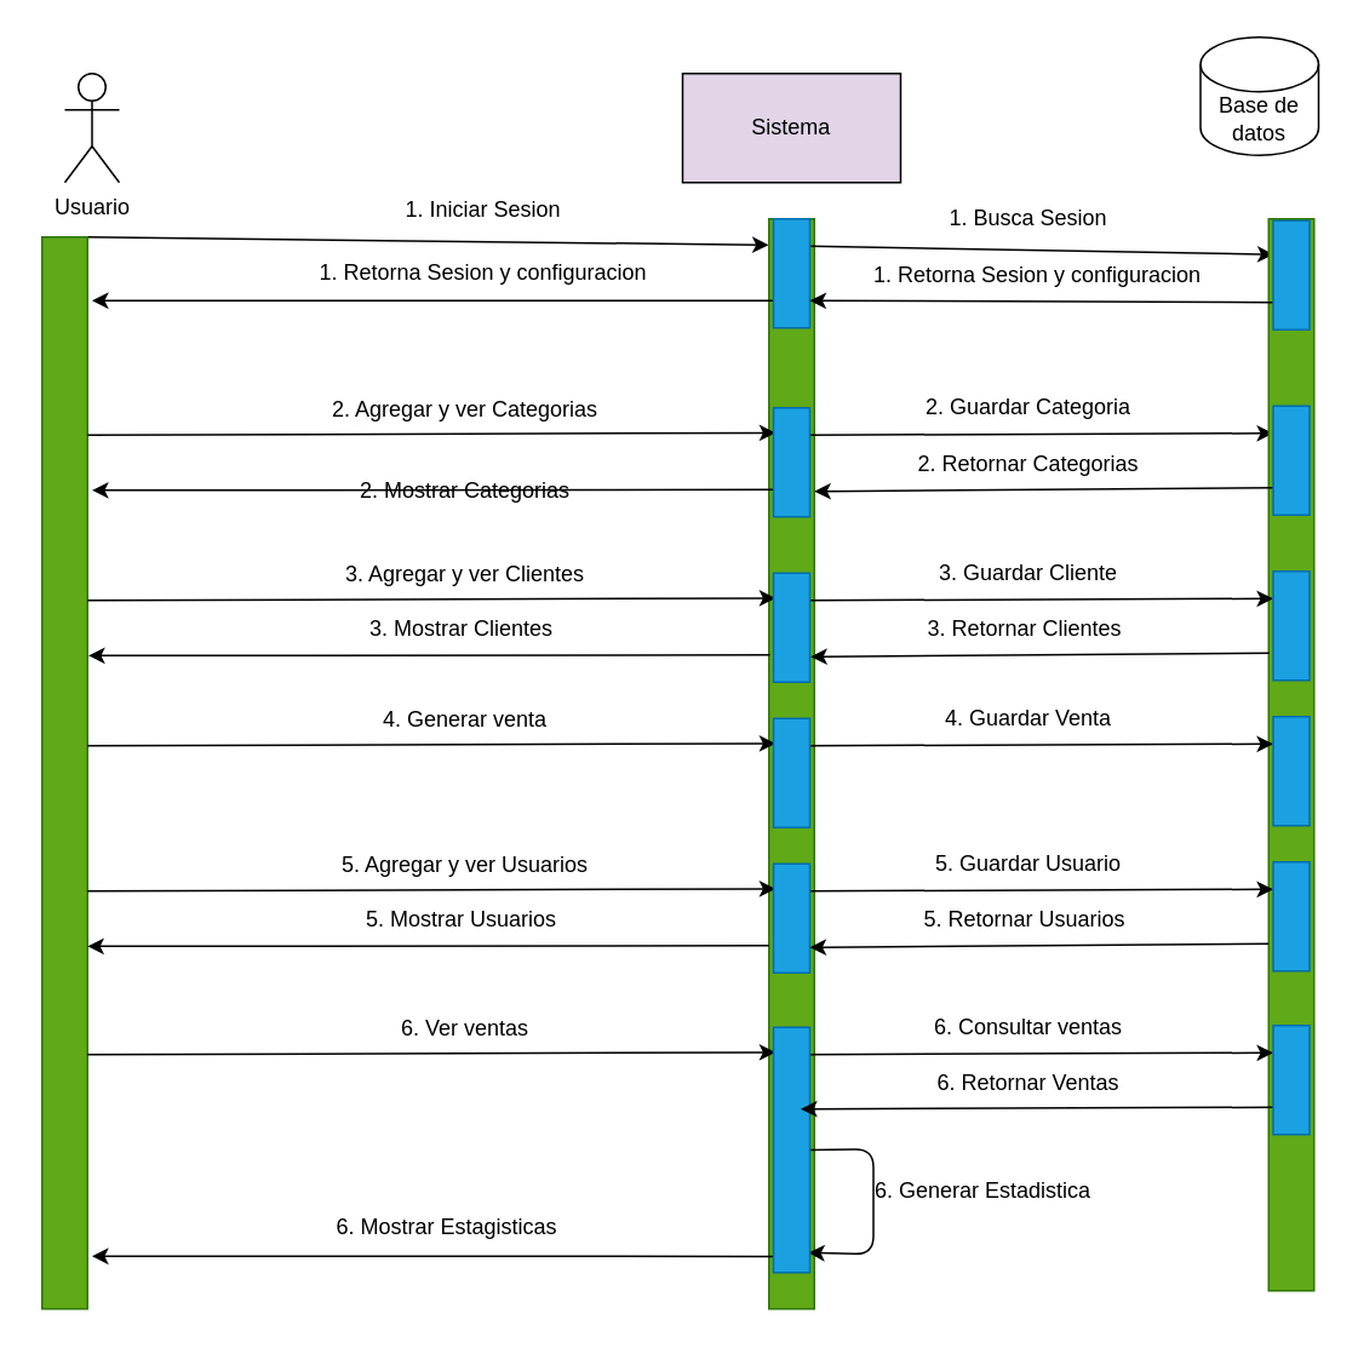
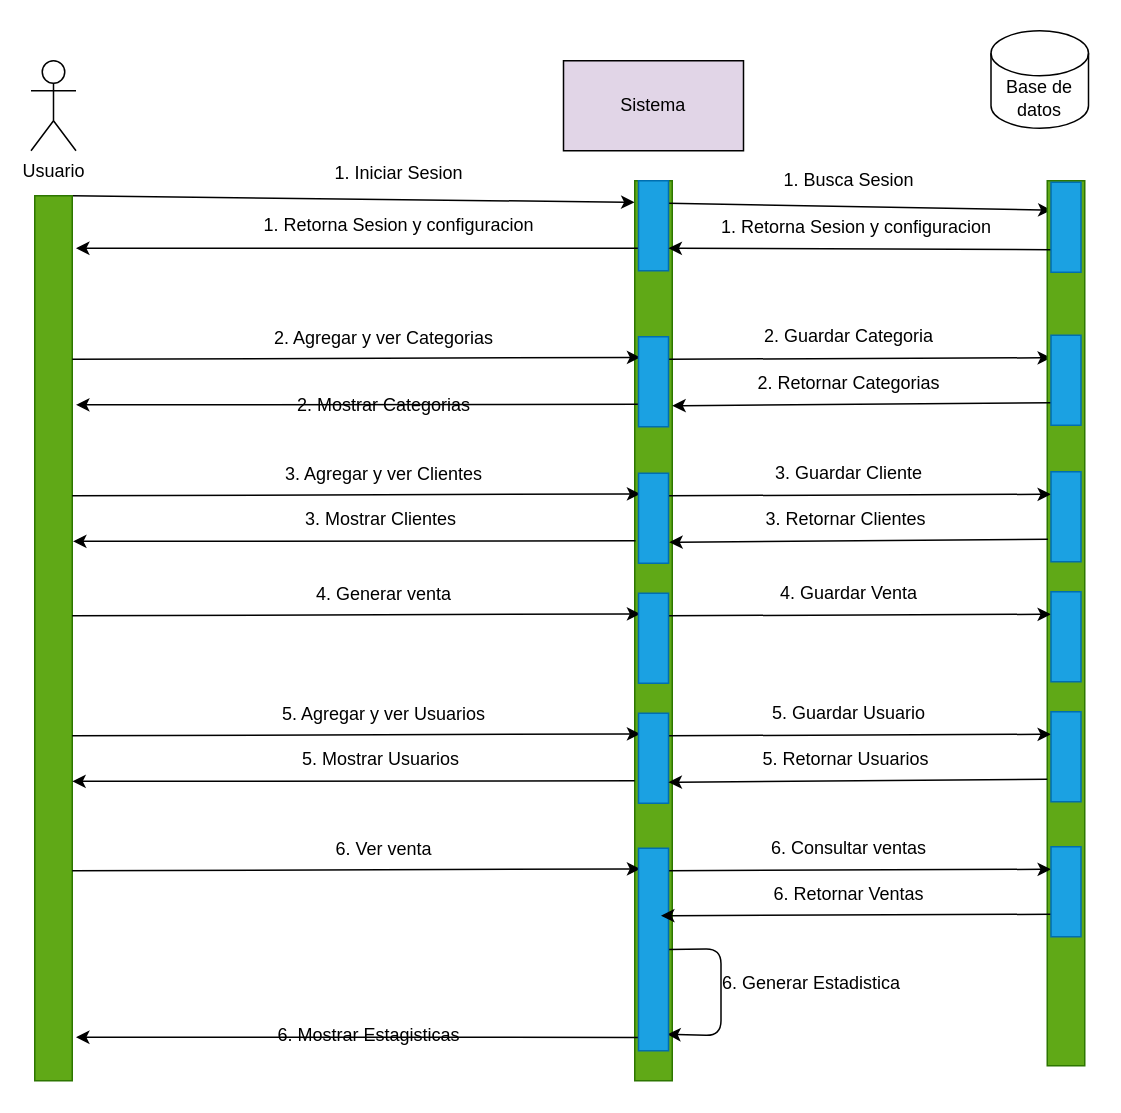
- <mxCell id="2" value="Usuario" style="shape=umlActor;verticalLabelPosition=bottom;verticalAlign=top;html=1;outlineConnect=0;" vertex="1" parent="1"><mxGeometry x="35" y="40" width="30" height="60" as="geometry" /></mxCell>
+ <mxCell id="2" value="Usuario" style="shape=umlActor;verticalLabelPosition=bottom;verticalAlign=top;html=1;outlineConnect=0;" vertex="1" parent="1"><mxGeometry x="20" y="40" width="30" height="60" as="geometry" /></mxCell>
- <mxCell id="45" value="6. Ver ventas" style="text;html=1;align=center;verticalAlign=middle;resizable=0;points=[];autosize=1;strokeColor=none;fillColor=none;" vertex="1" parent="1"><mxGeometry x="210" y="551" width="90" height="30" as="geometry" /></mxCell>
+ <mxCell id="45" value="6. Ver venta" style="text;html=1;align=center;verticalAlign=middle;resizable=0;points=[];autosize=1;strokeColor=none;fillColor=none;" vertex="1" parent="1"><mxGeometry x="210" y="551" width="90" height="30" as="geometry" /></mxCell>
- <mxCell id="55" value="6. Mostrar Estagisticas" style="text;html=1;align=center;verticalAlign=middle;resizable=0;points=[];autosize=1;strokeColor=none;fillColor=none;" vertex="1" parent="1"><mxGeometry x="175" y="660" width="140" height="30" as="geometry" /></mxCell>
+ <mxCell id="55" value="6. Mostrar Estagisticas" style="text;html=1;align=center;verticalAlign=middle;resizable=0;points=[];autosize=1;strokeColor=none;fillColor=none;" vertex="1" parent="1"><mxGeometry x="175" y="675" width="140" height="30" as="geometry" /></mxCell>
